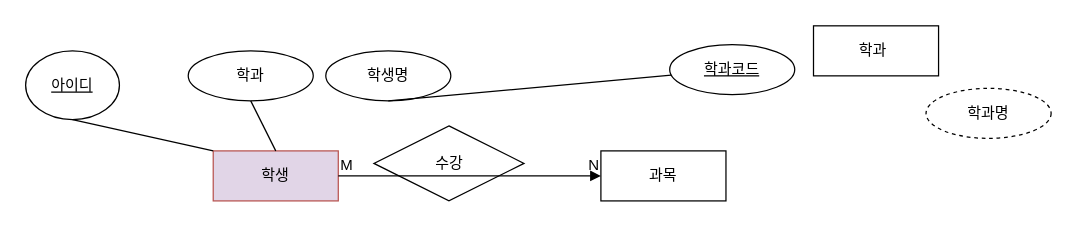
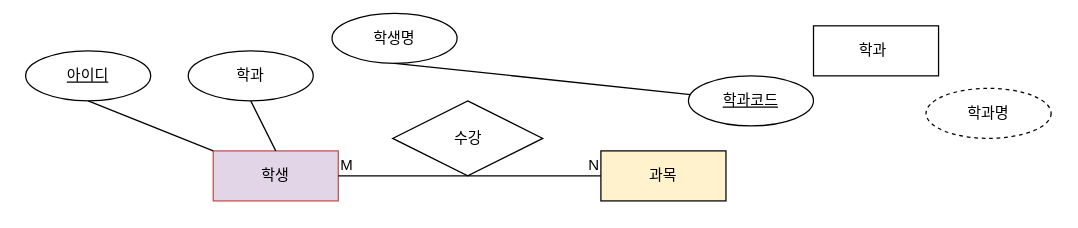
- <mxCell id="8" value="학과코드" style="ellipse;whiteSpace=wrap;html=1;align=center;fontStyle=4;" vertex="1" parent="1"><mxGeometry x="535" y="35" width="100" height="40" as="geometry" /></mxCell>
+ <mxCell id="8" value="학과코드" style="ellipse;whiteSpace=wrap;html=1;align=center;fontStyle=4;" vertex="1" parent="1"><mxGeometry x="550" y="60" width="100" height="40" as="geometry" /></mxCell>
- <mxCell id="6" value="학생명" style="ellipse;whiteSpace=wrap;html=1;align=center;" vertex="1" parent="1"><mxGeometry x="260" y="40" width="100" height="40" as="geometry" /></mxCell>
+ <mxCell id="6" value="학생명" style="ellipse;whiteSpace=wrap;html=1;align=center;" vertex="1" parent="1"><mxGeometry x="265" y="10" width="100" height="40" as="geometry" /></mxCell>
- <mxCell id="9" value="아이디" style="ellipse;whiteSpace=wrap;html=1;align=center;fontStyle=4;" vertex="1" parent="1"><mxGeometry x="20" y="40" width="75" height="55" as="geometry" /></mxCell>
+ <mxCell id="9" value="아이디" style="ellipse;whiteSpace=wrap;html=1;align=center;fontStyle=4;" vertex="1" parent="1"><mxGeometry y="40" width="100" height="40" as="geometry" x="20" /></mxCell>
- <mxCell id="12" value="수강" style="shape=rhombus;perimeter=rhombusPerimeter;whiteSpace=wrap;html=1;align=center;" vertex="1" parent="1"><mxGeometry x="298.5" y="100" width="120" height="60" as="geometry" /></mxCell>
+ <mxCell id="12" value="수강" style="shape=rhombus;perimeter=rhombusPerimeter;whiteSpace=wrap;html=1;align=center;" vertex="1" parent="1"><mxGeometry x="313.5" y="80" width="120" height="60" as="geometry" /></mxCell>
- <mxCell id="13" value="" style="endArrow=block;html=1;rounded=0;exitX=1;exitY=0.5;exitDx=0;exitDy=0;entryX=0;entryY=0.5;entryDx=0;entryDy=0;" edge="1" parent="1" source="2" target="4"><mxGeometry relative="1" as="geometry"><mxPoint x="490" as="sourcePoint" y="20" /><mxPoint x="420" y="210" as="targetPoint" /></mxGeometry></mxCell>
+ <mxCell id="13" value="" style="endArrow=none;html=1;rounded=0;exitX=1;exitY=0.5;exitDx=0;exitDy=0;entryX=0;entryY=0.5;entryDx=0;entryDy=0;" edge="1" parent="1" source="2" target="4"><mxGeometry relative="1" as="geometry"><mxPoint x="490" as="sourcePoint" y="20" /><mxPoint x="420" y="210" as="targetPoint" /></mxGeometry></mxCell>
- <mxCell id="4" value="과목" style="whiteSpace=wrap;html=1;align=center;" vertex="1" parent="1"><mxGeometry x="480" y="120" width="100" height="40" as="geometry" /></mxCell>
+ <mxCell id="4" value="과목" style="whiteSpace=wrap;html=1;align=center;fillColor=#fff2cc;" vertex="1" parent="1"><mxGeometry x="480" y="120" width="100" height="40" as="geometry" /></mxCell>
